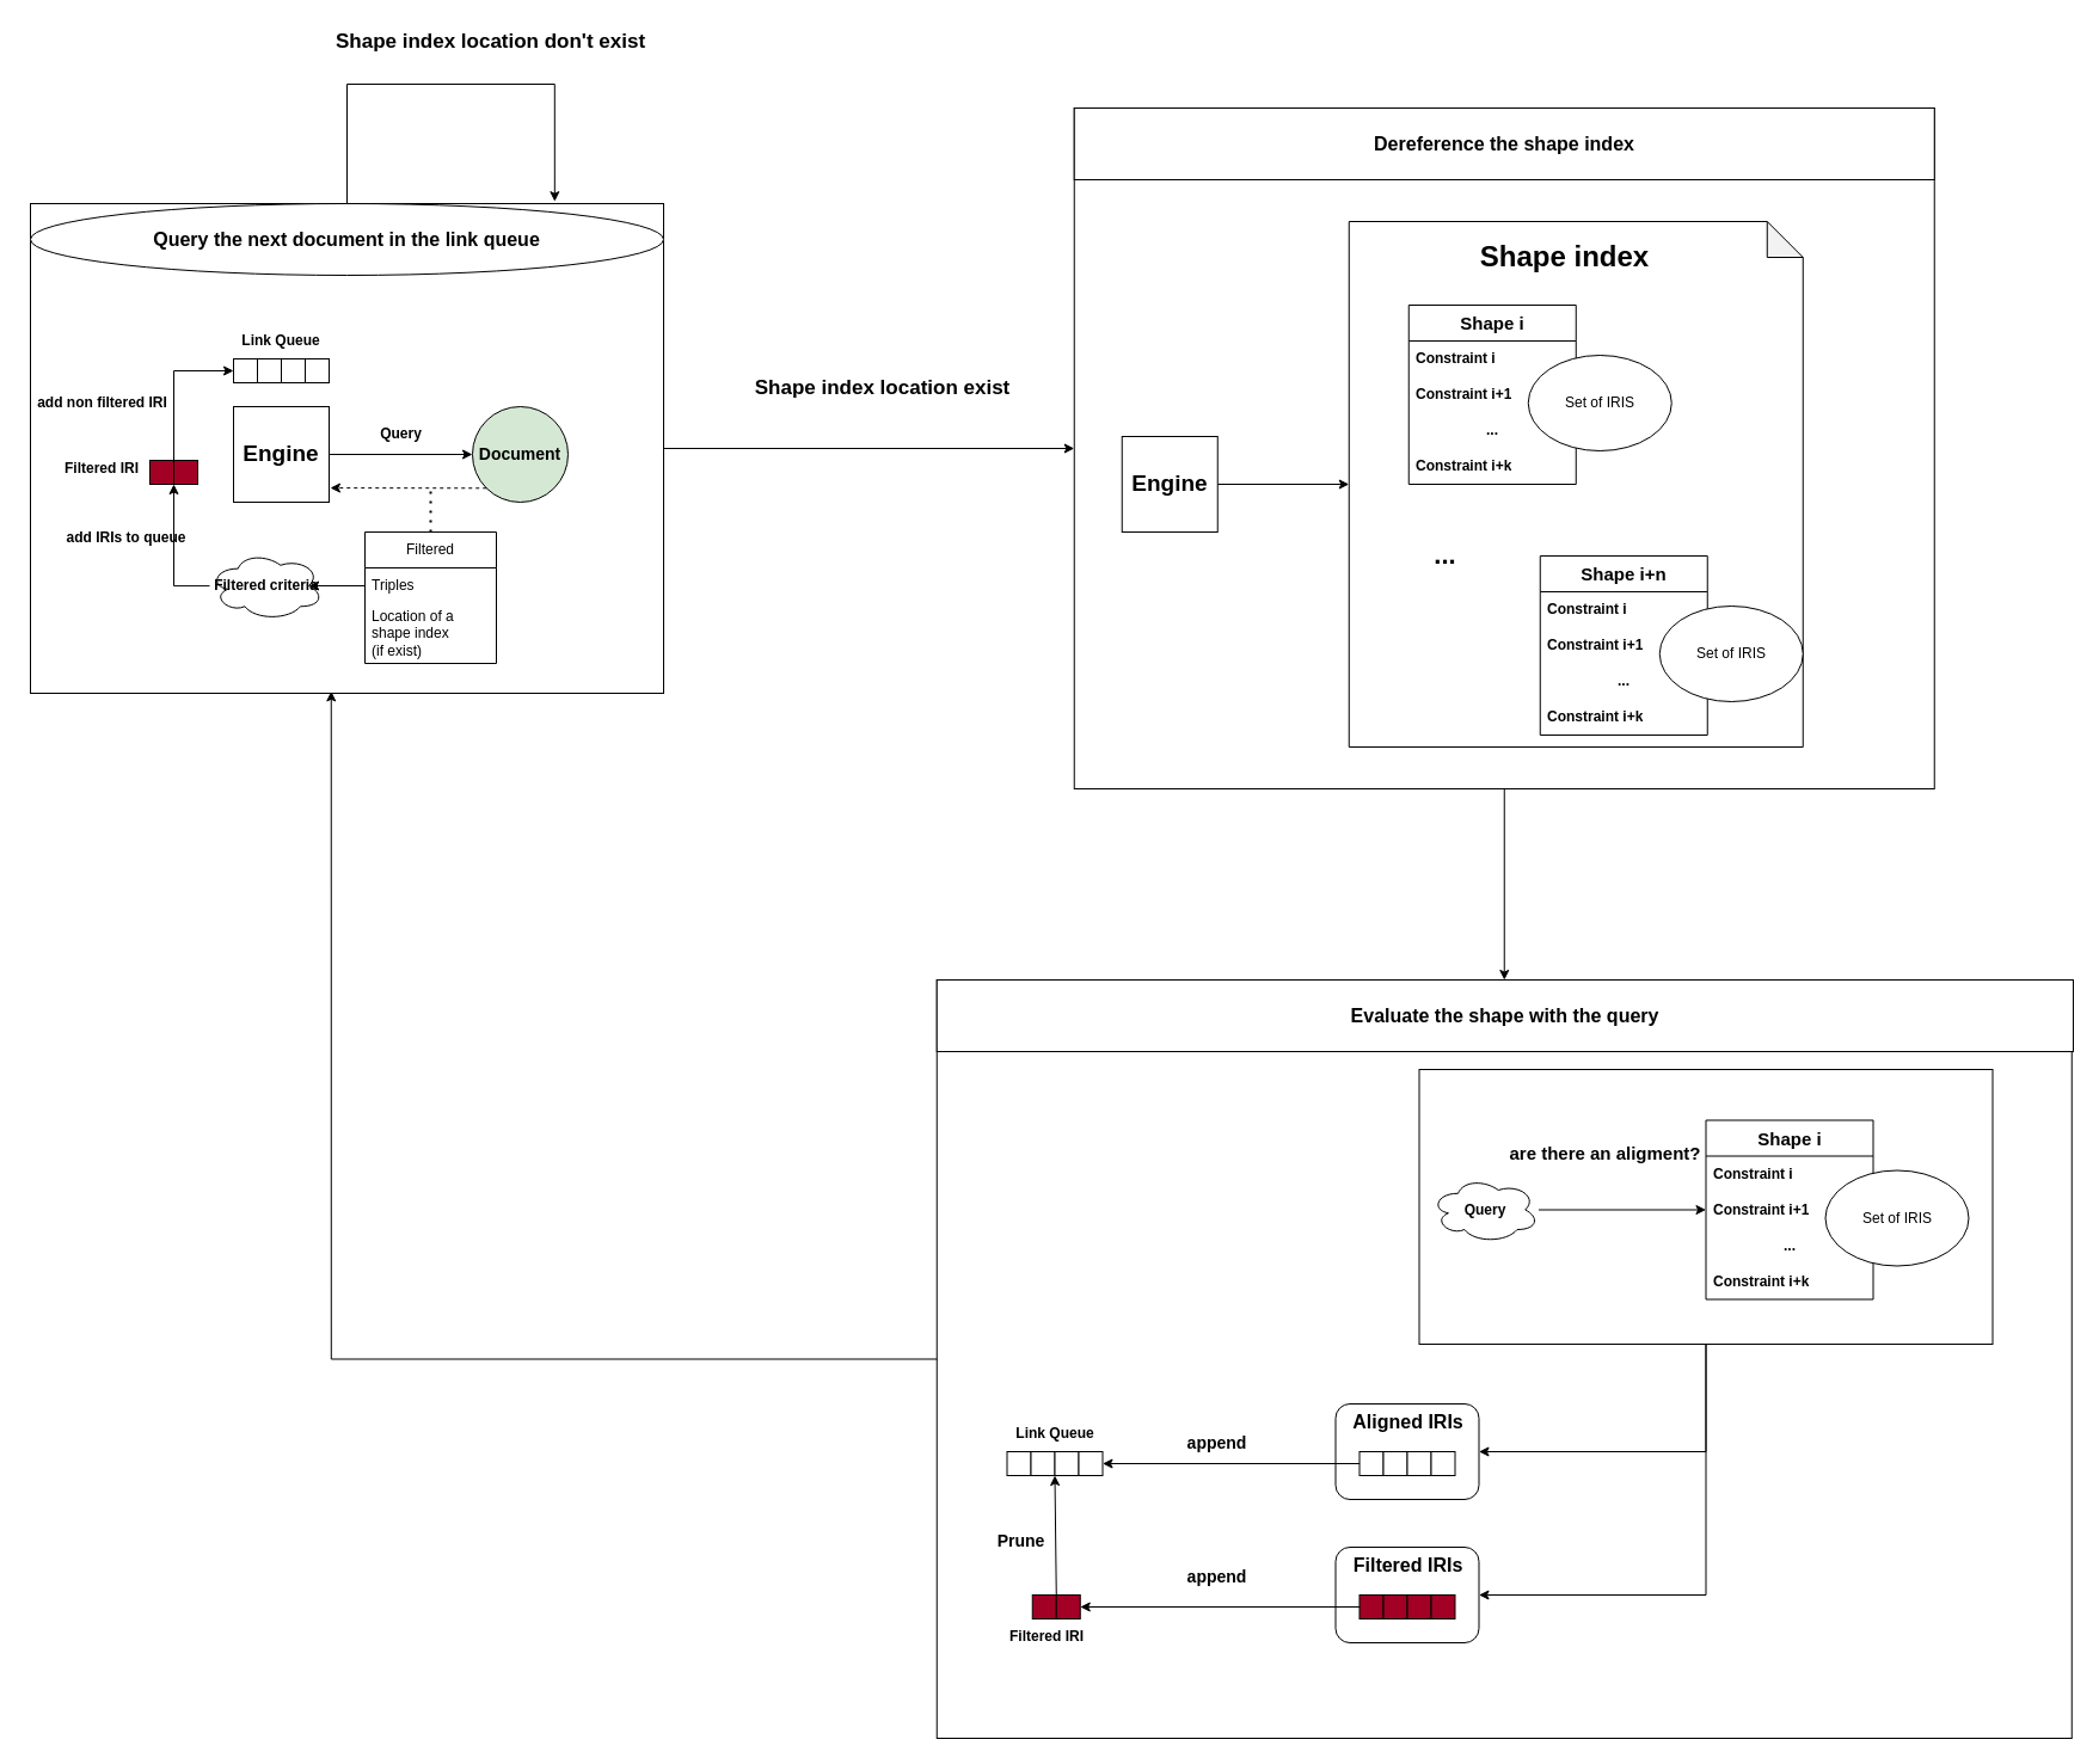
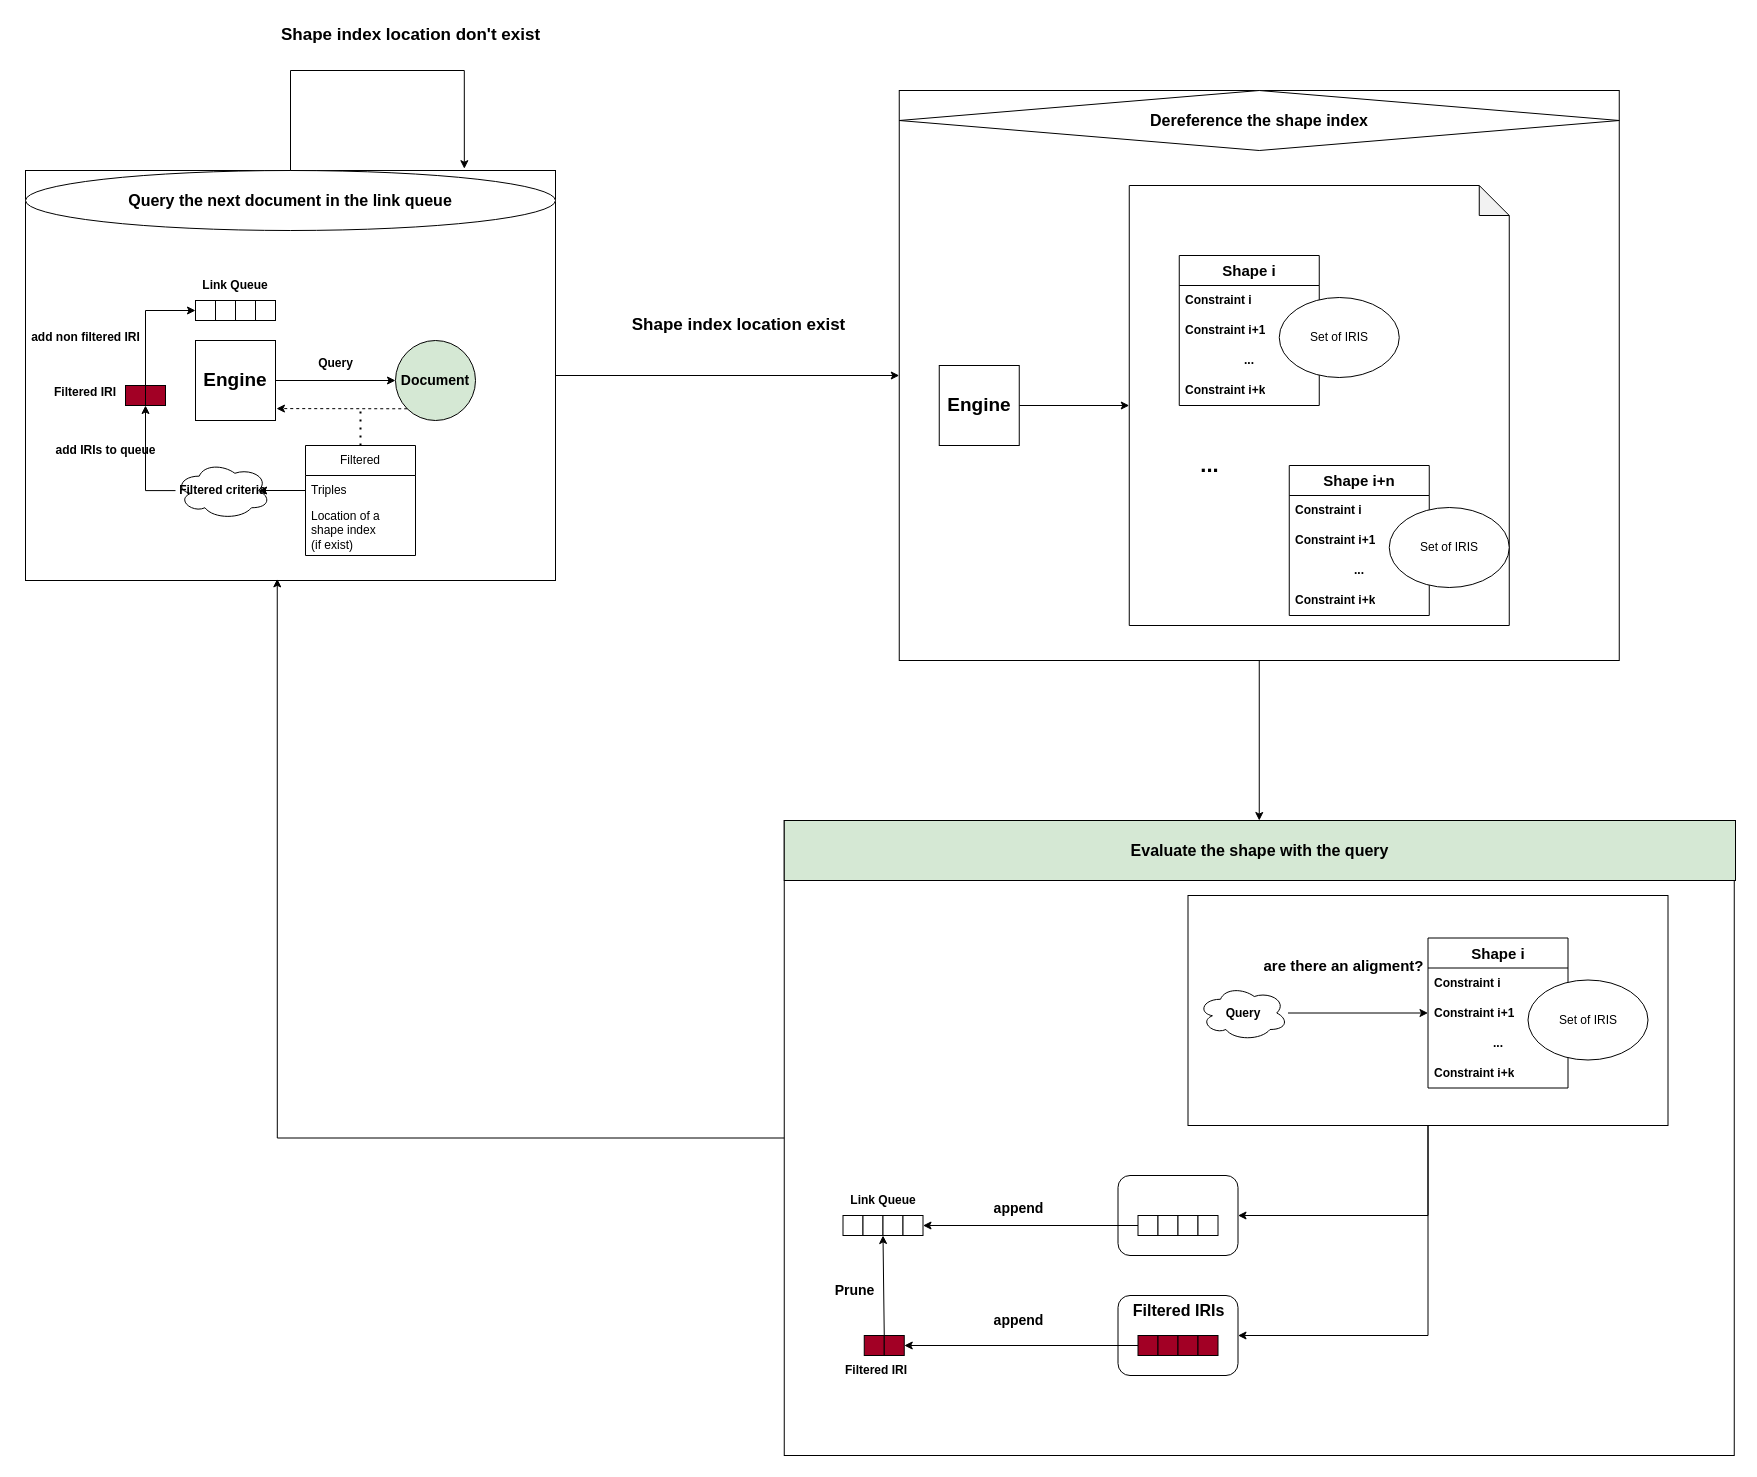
- <mxCell id="28" value="&lt;font style=&quot;font-size: 16px;&quot;&gt;&lt;b&gt;Dereference the shape index&lt;/b&gt;&lt;/font&gt;" style="rounded=0;whiteSpace=wrap;html=1;" parent="1" vertex="1"><mxGeometry x="898.75" y="90" width="720" height="60" as="geometry" /></mxCell>
+ <mxCell id="28" value="&lt;font style=&quot;font-size: 16px;&quot;&gt;&lt;b&gt;Dereference the shape index&lt;/b&gt;&lt;/font&gt;" style="rhombus;whiteSpace=wrap;html=1;" parent="1" vertex="1"><mxGeometry x="898.75" y="90" width="720" height="60" as="geometry" /></mxCell>
- <mxCell id="42" value="&lt;b&gt;&lt;font style=&quot;font-size: 24px;&quot;&gt;Shape index&lt;/font&gt;&lt;/b&gt;" style="text;html=1;align=center;verticalAlign=middle;resizable=0;points=[];autosize=1;strokeColor=none;fillColor=none;" parent="1" vertex="1"><mxGeometry x="1228.75" y="195" width="160" height="40" as="geometry" /></mxCell>
- <mxCell id="90" value="&lt;font style=&quot;font-size: 16px;&quot;&gt;&lt;b&gt;Evaluate the shape with the query&lt;/b&gt;&lt;/font&gt;" style="rounded=0;whiteSpace=wrap;html=1;" parent="1" vertex="1"><mxGeometry x="783.75" y="820" width="951.25" height="60" as="geometry" /></mxCell>
+ <mxCell id="90" value="&lt;font style=&quot;font-size: 16px;&quot;&gt;&lt;b&gt;Evaluate the shape with the query&lt;/b&gt;&lt;/font&gt;" style="rounded=0;whiteSpace=wrap;html=1;fillColor=#d5e8d4;" parent="1" vertex="1"><mxGeometry x="783.75" y="820" width="951.25" height="60" as="geometry" /></mxCell>
- <mxCell id="65" value="&lt;font style=&quot;font-size: 16px;&quot;&gt;&lt;b&gt;Aligned IRIs&lt;/b&gt;&lt;/font&gt;" style="text;html=1;align=center;verticalAlign=middle;resizable=0;points=[];autosize=1;strokeColor=none;fillColor=none;" parent="1" vertex="1"><mxGeometry x="1117.5" y="1175" width="120" height="30" as="geometry" /></mxCell>
